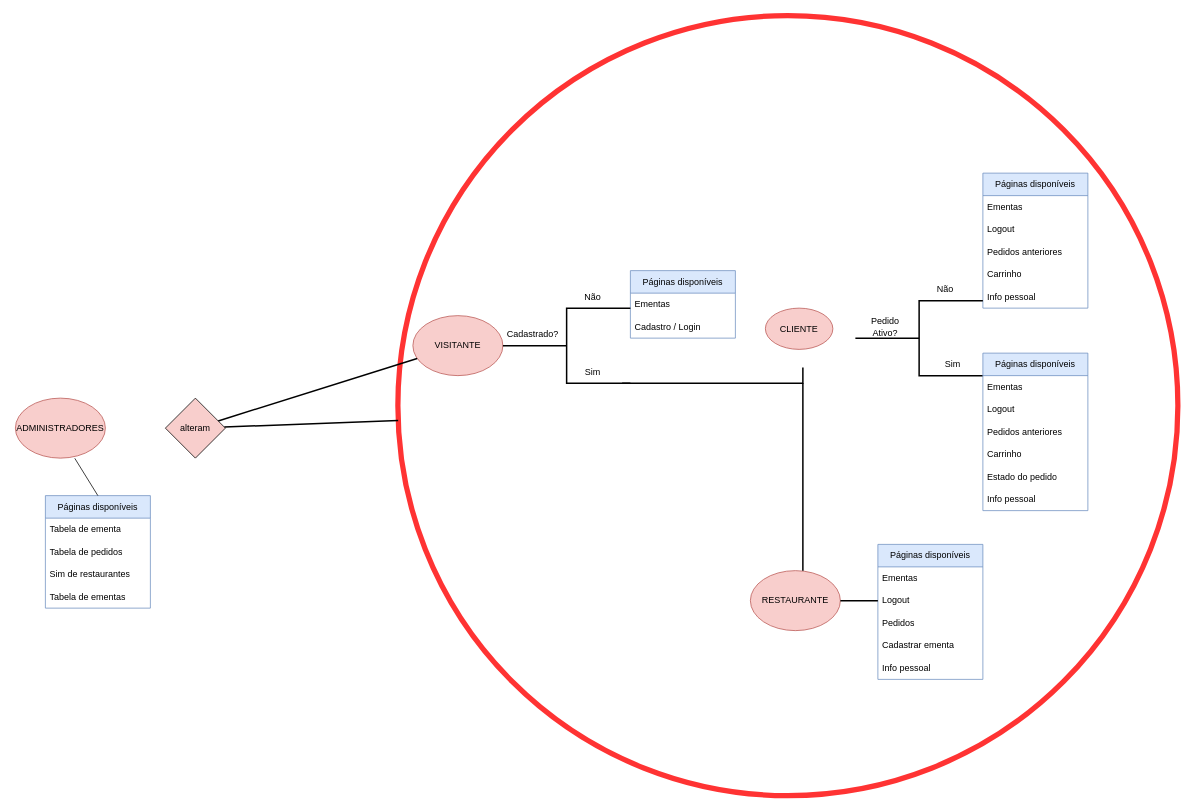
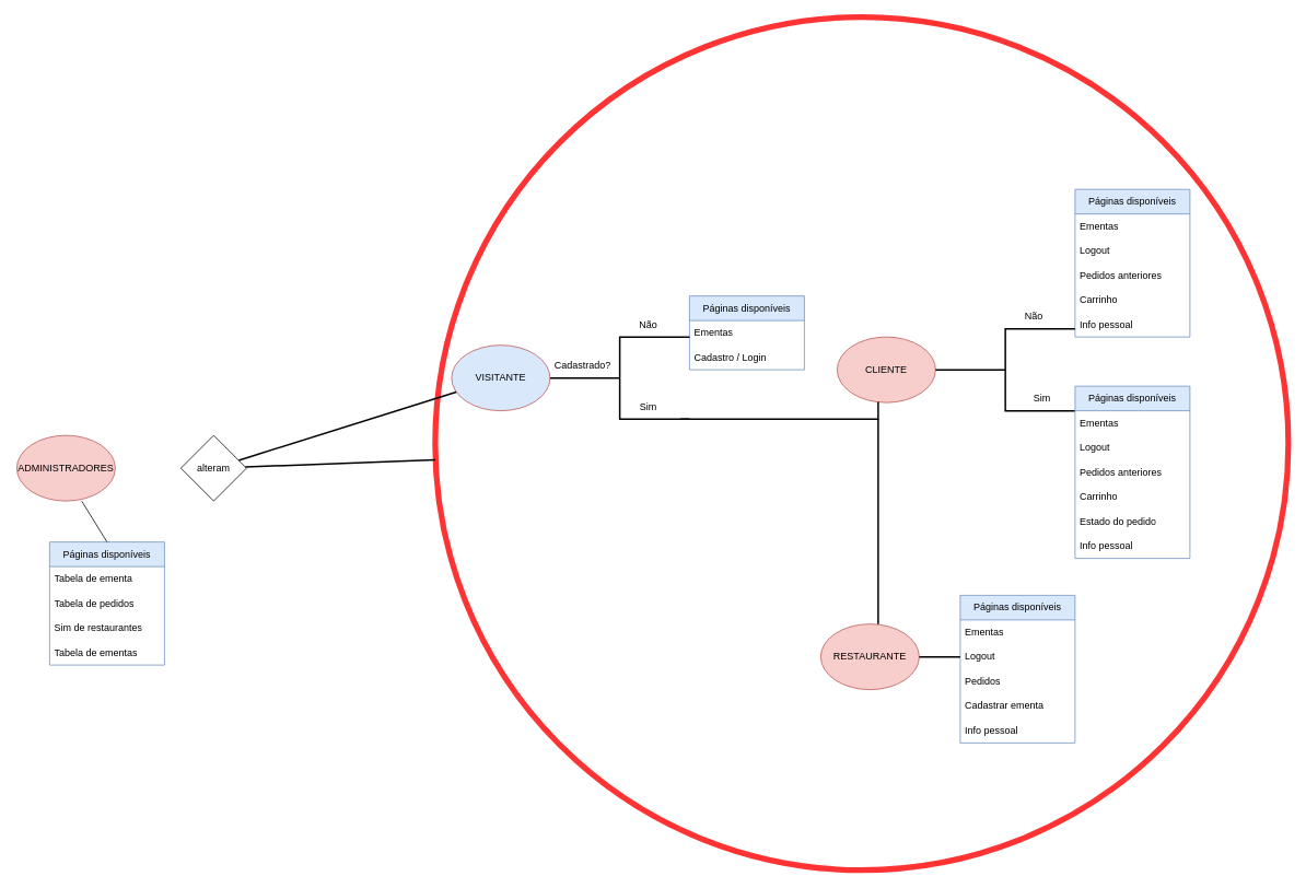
- <mxCell id="26" value="Pedido&lt;br&gt;Ativo?" style="text;html=1;strokeColor=none;fillColor=none;align=center;verticalAlign=middle;whiteSpace=wrap;rounded=0;" vertex="1" parent="1"><mxGeometry x="1150" y="420" width="60" height="30" as="geometry" /></mxCell>
- <mxCell id="17" value="CLIENTE" style="ellipse;whiteSpace=wrap;html=1;fillColor=#f8cecc;strokeColor=#b85450;" vertex="1" parent="1"><mxGeometry x="1020" y="410" width="90" height="55" as="geometry" /></mxCell>
+ <mxCell id="17" value="CLIENTE" style="ellipse;whiteSpace=wrap;html=1;fillColor=#f8cecc;strokeColor=#b85450;" vertex="1" parent="1"><mxGeometry x="1020" y="410" width="120" height="80" as="geometry" /></mxCell>
- <mxCell id="3" value="VISITANTE" style="ellipse;whiteSpace=wrap;html=1;fillColor=#f8cecc;strokeColor=#b85450;" vertex="1" parent="1"><mxGeometry x="550" y="420" width="120" height="80" as="geometry" /></mxCell>
+ <mxCell id="3" value="VISITANTE" style="ellipse;whiteSpace=wrap;html=1;fillColor=#dae8fc;strokeColor=#b85450;" vertex="1" parent="1"><mxGeometry x="550" y="420" width="120" height="80" as="geometry" /></mxCell>
- <mxCell id="42" value="alteram" style="rhombus;whiteSpace=wrap;html=1;fillColor=#f8cecc;" vertex="1" parent="1"><mxGeometry x="220" y="530" width="80" height="80" as="geometry" /></mxCell>
+ <mxCell id="42" value="alteram" style="rhombus;whiteSpace=wrap;html=1;" vertex="1" parent="1"><mxGeometry x="220" y="530" width="80" height="80" as="geometry" /></mxCell>
